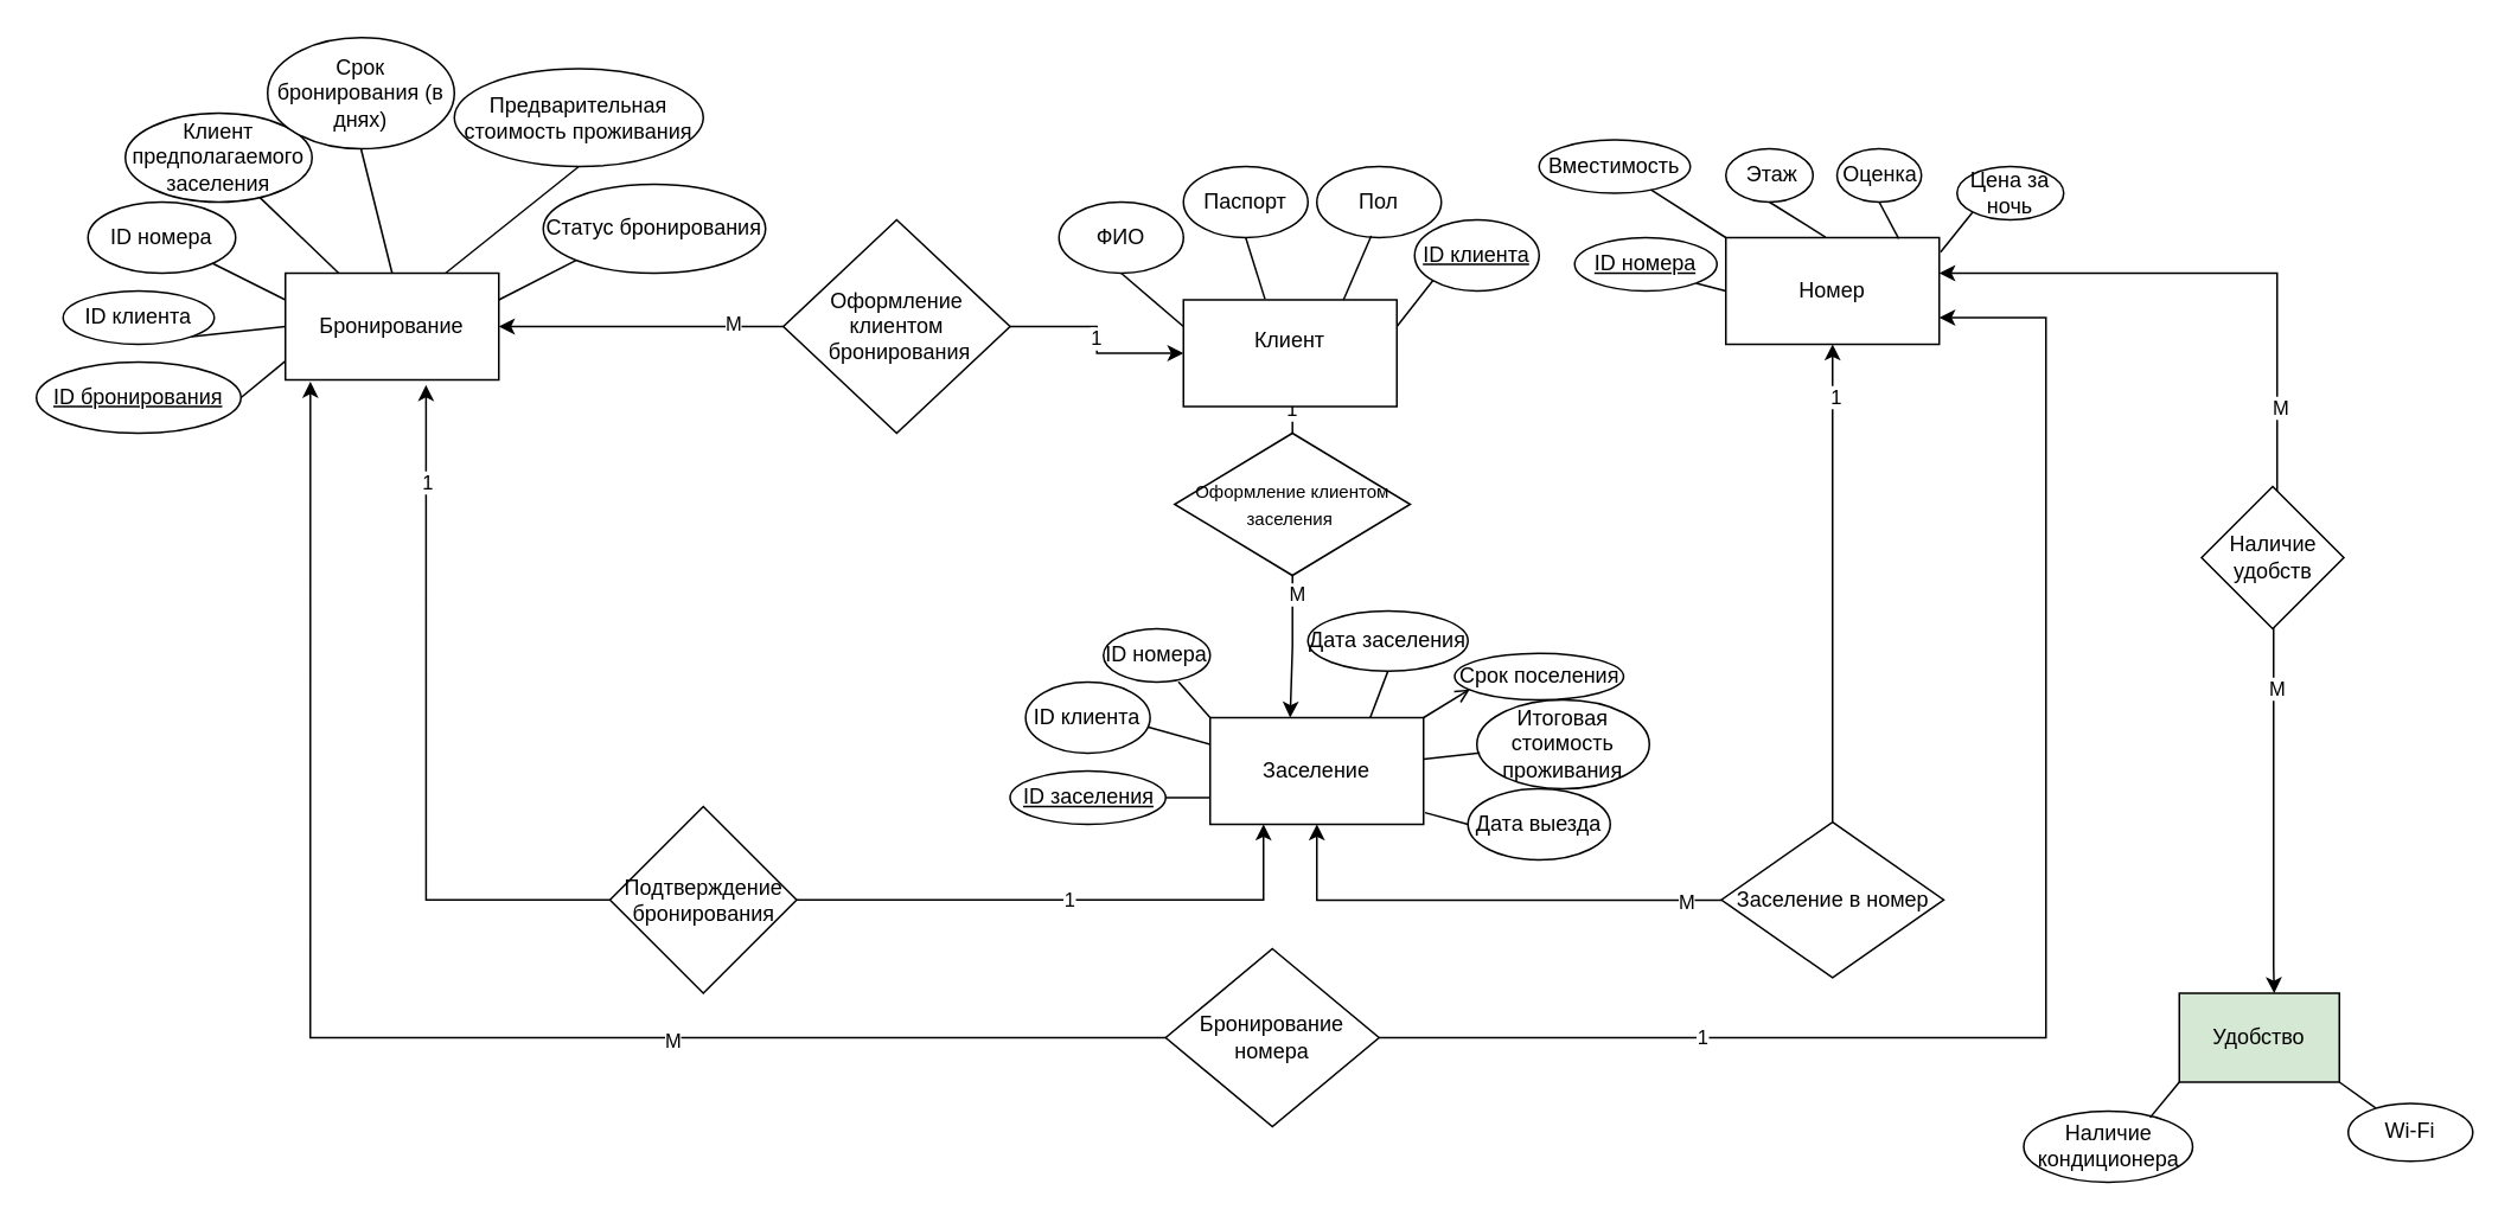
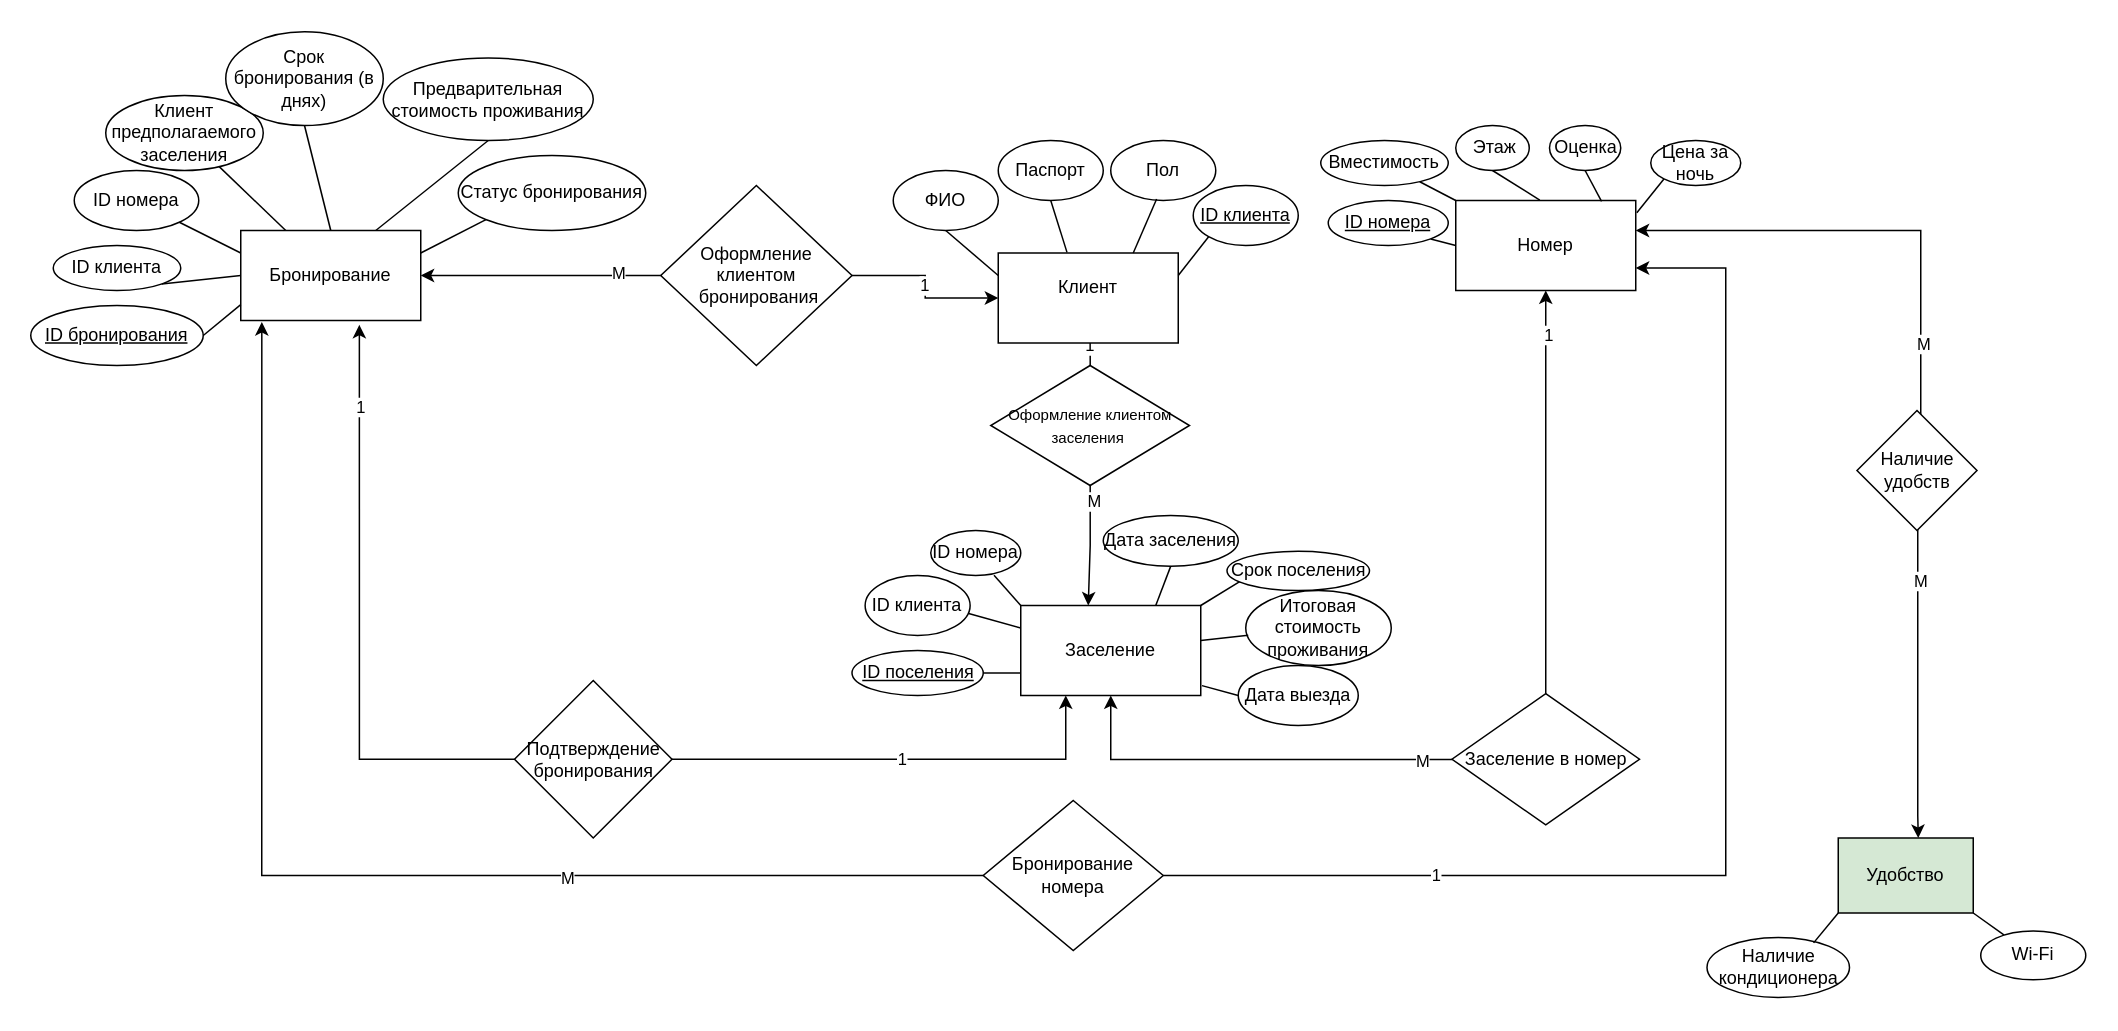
- <mxCell id="14" value="Вместимость" style="ellipse;whiteSpace=wrap;html=1;" parent="1" vertex="1"><mxGeometry x="865" y="78" width="85" height="30" as="geometry" /></mxCell>
+ <mxCell id="14" value="Вместимость" style="ellipse;whiteSpace=wrap;html=1;" parent="1" vertex="1"><mxGeometry x="880" y="93" width="85" height="30" as="geometry" /></mxCell>
- <mxCell id="30" value="" style="endArrow=open;html=1;rounded=0;entryX=0.089;entryY=0.776;entryDx=0;entryDy=0;entryPerimeter=0;exitX=1;exitY=0;exitDx=0;exitDy=0;" parent="1" source="20" target="31" edge="1"><mxGeometry width="50" height="50" relative="1" as="geometry"><mxPoint x="750" y="543" as="sourcePoint" /><mxPoint x="830" y="543" as="targetPoint" /></mxGeometry></mxCell>
+ <mxCell id="30" value="" style="endArrow=none;html=1;rounded=0;entryX=0.089;entryY=0.776;entryDx=0;entryDy=0;entryPerimeter=0;exitX=1;exitY=0;exitDx=0;exitDy=0;" parent="1" source="20" target="31" edge="1"><mxGeometry width="50" height="50" relative="1" as="geometry"><mxPoint x="750" y="543" as="sourcePoint" /><mxPoint x="830" y="543" as="targetPoint" /></mxGeometry></mxCell>
- <mxCell id="19" value="ID заселения" style="ellipse;whiteSpace=wrap;html=1;fontStyle=4" parent="1" vertex="1"><mxGeometry x="567.5" y="433" width="87.5" height="30" as="geometry" /></mxCell>
+ <mxCell id="19" value="ID поселения" style="ellipse;whiteSpace=wrap;html=1;fontStyle=4" parent="1" vertex="1"><mxGeometry x="567.5" y="433" width="87.5" height="30" as="geometry" /></mxCell>
